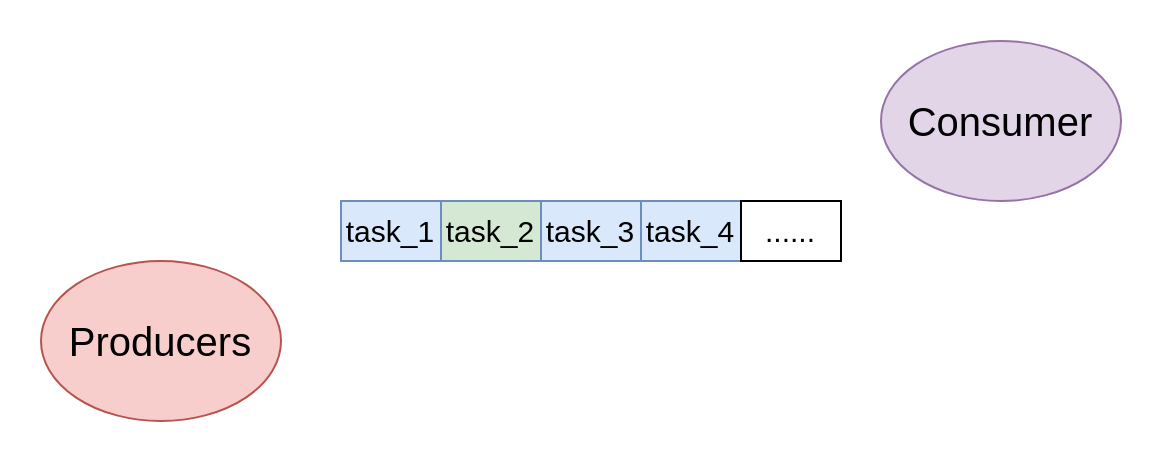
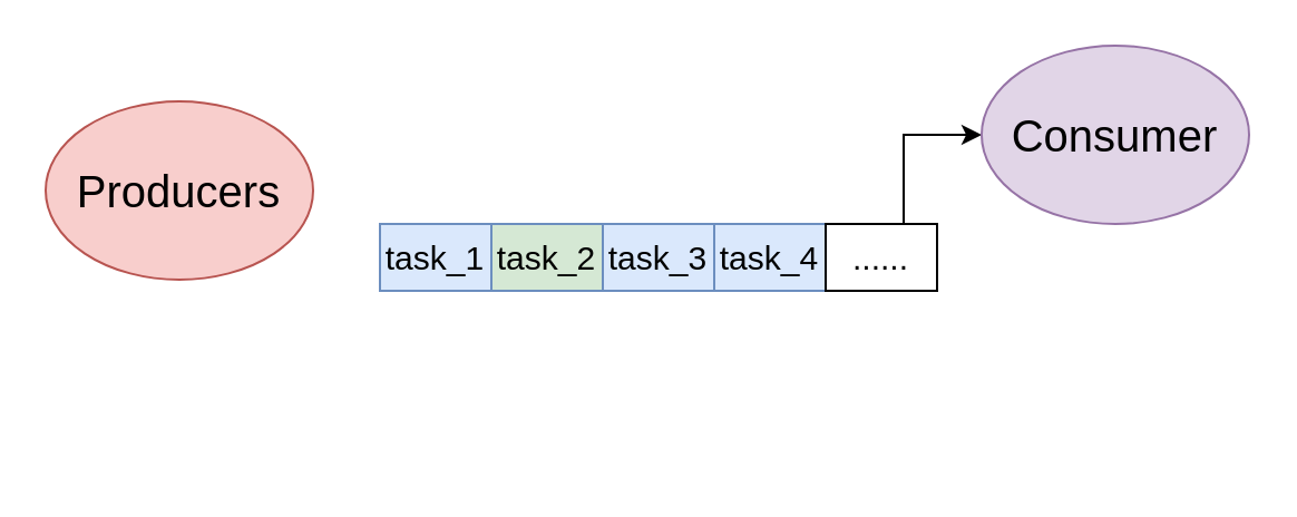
+ <mxCell id="5" style="edgeStyle=orthogonalEdgeStyle;rounded=0;orthogonalLoop=1;jettySize=auto;html=1;fontSize=20;" edge="1" parent="1" source="6" target="11"><mxGeometry relative="1" as="geometry" /></mxCell>
- <mxCell id="10" value="Producers" style="ellipse;whiteSpace=wrap;html=1;fontSize=20;fillColor=#f8cecc;strokeColor=#b85450;" vertex="1" parent="1"><mxGeometry x="20" y="130" width="120" height="80" as="geometry" /></mxCell>
+ <mxCell id="10" value="Producers" style="ellipse;whiteSpace=wrap;html=1;fontSize=20;fillColor=#f8cecc;strokeColor=#b85450;" vertex="1" parent="1"><mxGeometry x="20" y="45" width="120" height="80" as="geometry" /></mxCell>
